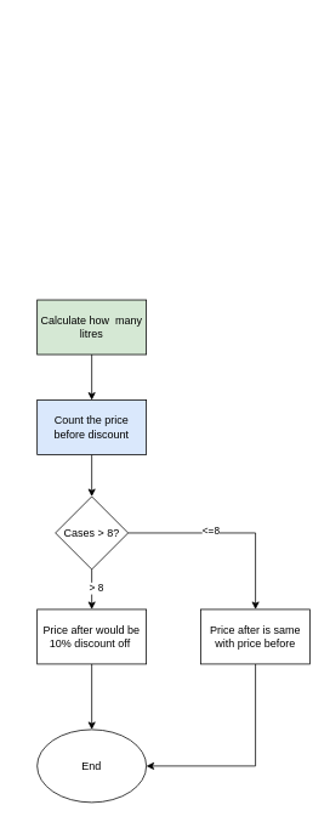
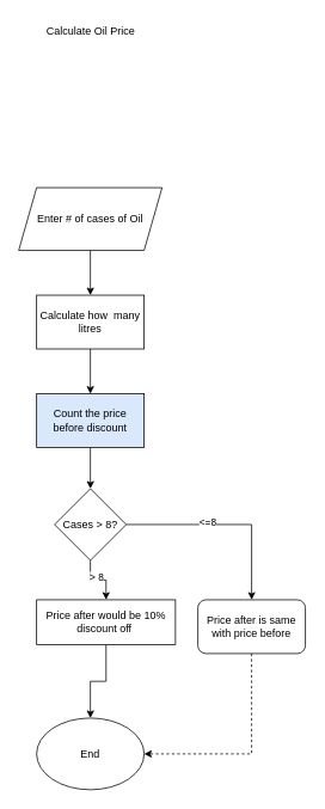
+ <mxCell id="18" value="Calculate Oil Price" style="text;html=1;align=center;verticalAlign=middle;resizable=0;points=[];autosize=1;strokeColor=none;fillColor=none;" vertex="1" parent="1"><mxGeometry x="40" y="20" width="120" height="30" as="geometry" /></mxCell>
+ <mxCell id="3" value="Enter # of cases of Oil" style="shape=parallelogram;perimeter=parallelogramPerimeter;whiteSpace=wrap;html=1;fixedSize=1;" parent="1" vertex="1"><mxGeometry x="20" y="209" width="160" height="70" as="geometry" /></mxCell>
+ <mxCell id="2" value="" style="edgeStyle=orthogonalEdgeStyle;rounded=0;orthogonalLoop=1;jettySize=auto;html=1;" parent="1" source="3" target="5" edge="1"><mxGeometry relative="1" as="geometry" /></mxCell>
- <mxCell id="5" value="Calculate how&amp;nbsp; many litres" style="rounded=0;whiteSpace=wrap;html=1;fillColor=#d5e8d4;" parent="1" vertex="1"><mxGeometry x="40" y="329" width="120" height="60" as="geometry" /></mxCell>
+ <mxCell id="5" value="Calculate how&amp;nbsp; many litres" style="rounded=0;whiteSpace=wrap;html=1;" parent="1" vertex="1"><mxGeometry x="40" y="329" width="120" height="60" as="geometry" /></mxCell>
- <mxCell id="14" value="Price after would be 10% discount off&amp;nbsp;" style="whiteSpace=wrap;html=1;rounded=0;" parent="1" vertex="1"><mxGeometry x="40" y="669" width="120" height="60" as="geometry" /></mxCell>
+ <mxCell id="14" value="Price after would be 10% discount off&amp;nbsp;" style="whiteSpace=wrap;html=1;rounded=0;" parent="1" vertex="1"><mxGeometry x="40" y="669" width="155" height="50" as="geometry" /></mxCell>
- <mxCell id="16" value="Price after is same with price before" style="whiteSpace=wrap;html=1;rounded=0;" parent="1" vertex="1"><mxGeometry x="220" y="669" width="120" height="60" as="geometry" /></mxCell>
+ <mxCell id="16" value="Price after is same with price before" style="whiteSpace=wrap;html=1;rounded=1;" parent="1" vertex="1"><mxGeometry x="220" y="669" width="120" height="60" as="geometry" /></mxCell>
- <mxCell id="15" style="edgeStyle=orthogonalEdgeStyle;rounded=0;orthogonalLoop=1;jettySize=auto;html=1;exitX=0.5;exitY=1;exitDx=0;exitDy=0;entryX=1;entryY=0.5;entryDx=0;entryDy=0;" edge="1" parent="1" source="16" target="17"><mxGeometry relative="1" as="geometry" /></mxCell>
+ <mxCell id="15" style="edgeStyle=orthogonalEdgeStyle;rounded=0;orthogonalLoop=1;jettySize=auto;html=1;exitX=0.5;exitY=1;exitDx=0;exitDy=0;entryX=1;entryY=0.5;entryDx=0;entryDy=0;dashed=1;" edge="1" parent="1" source="16" target="17"><mxGeometry relative="1" as="geometry" /></mxCell>
